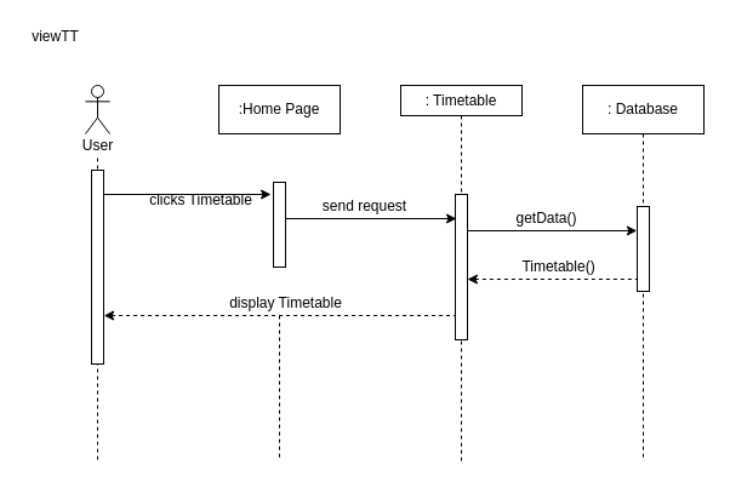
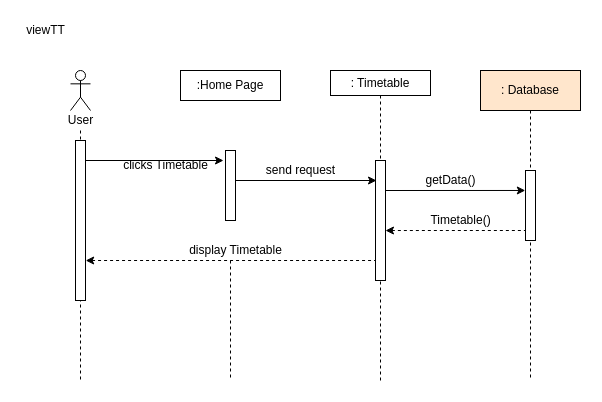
- <mxCell id="6" value=":Home Page" style="rounded=0;whiteSpace=wrap;html=1;" parent="1" vertex="1"><mxGeometry x="180" y="70" width="100" height="40" as="geometry" /></mxCell>
+ <mxCell id="6" value=":Home Page" style="rounded=0;whiteSpace=wrap;html=1;" parent="1" vertex="1"><mxGeometry x="180" y="70" width="100" height="30" as="geometry" /></mxCell>
- <mxCell id="16" value=": Database" style="rounded=0;whiteSpace=wrap;html=1;" parent="1" vertex="1"><mxGeometry x="480" y="70" width="100" height="40" as="geometry" /></mxCell>
+ <mxCell id="16" value=": Database" style="rounded=0;whiteSpace=wrap;html=1;fillColor=#ffe6cc;" parent="1" vertex="1"><mxGeometry x="480" y="70" width="100" height="40" as="geometry" /></mxCell>
